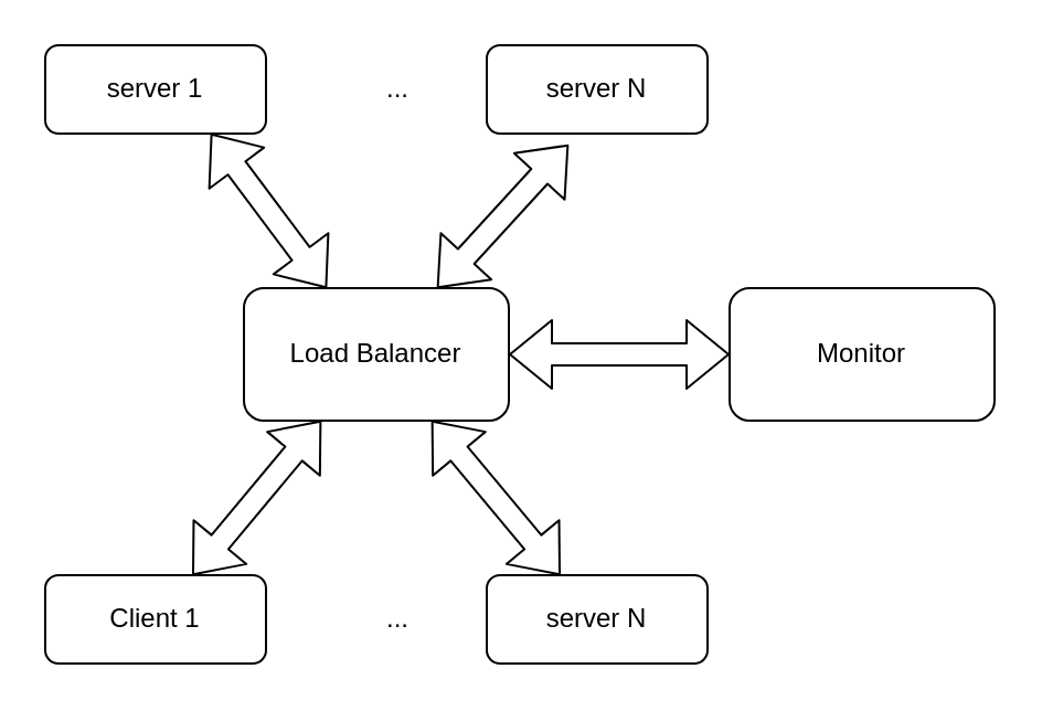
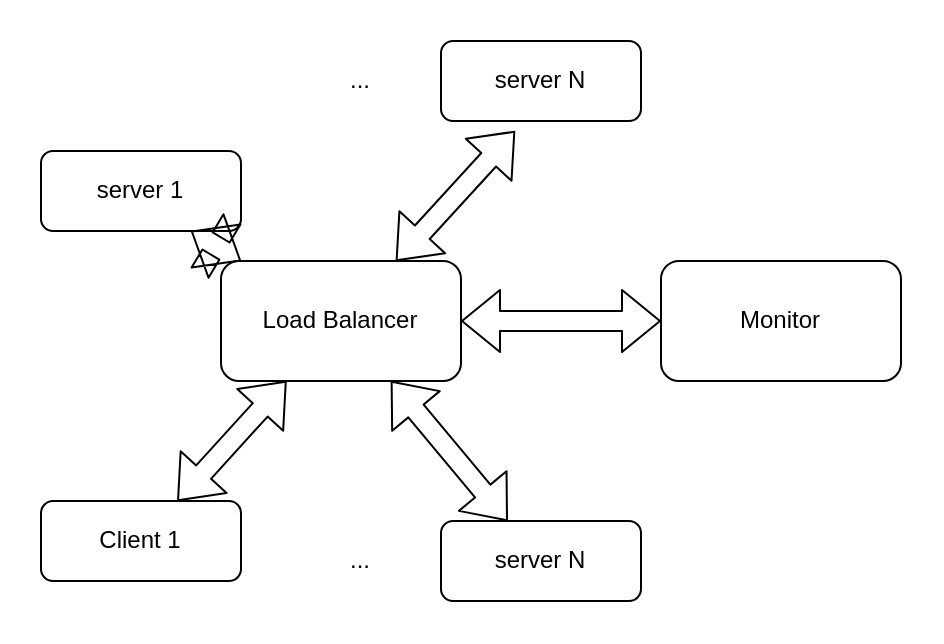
- <mxCell id="2" value="server 1" style="rounded=1;whiteSpace=wrap;html=1;" vertex="1" parent="1"><mxGeometry x="20" y="20" width="100" height="40" as="geometry" /></mxCell>
+ <mxCell id="2" value="server 1" style="rounded=1;whiteSpace=wrap;html=1;" vertex="1" parent="1"><mxGeometry x="20" y="75" width="100" height="40" as="geometry" /></mxCell>
- <mxCell id="6" value="Client 1" style="rounded=1;whiteSpace=wrap;html=1;" vertex="1" parent="1"><mxGeometry x="20" y="260" width="100" height="40" as="geometry" /></mxCell>
+ <mxCell id="6" value="Client 1" style="rounded=1;whiteSpace=wrap;html=1;" vertex="1" parent="1"><mxGeometry x="20" y="250" width="100" height="40" as="geometry" /></mxCell>
